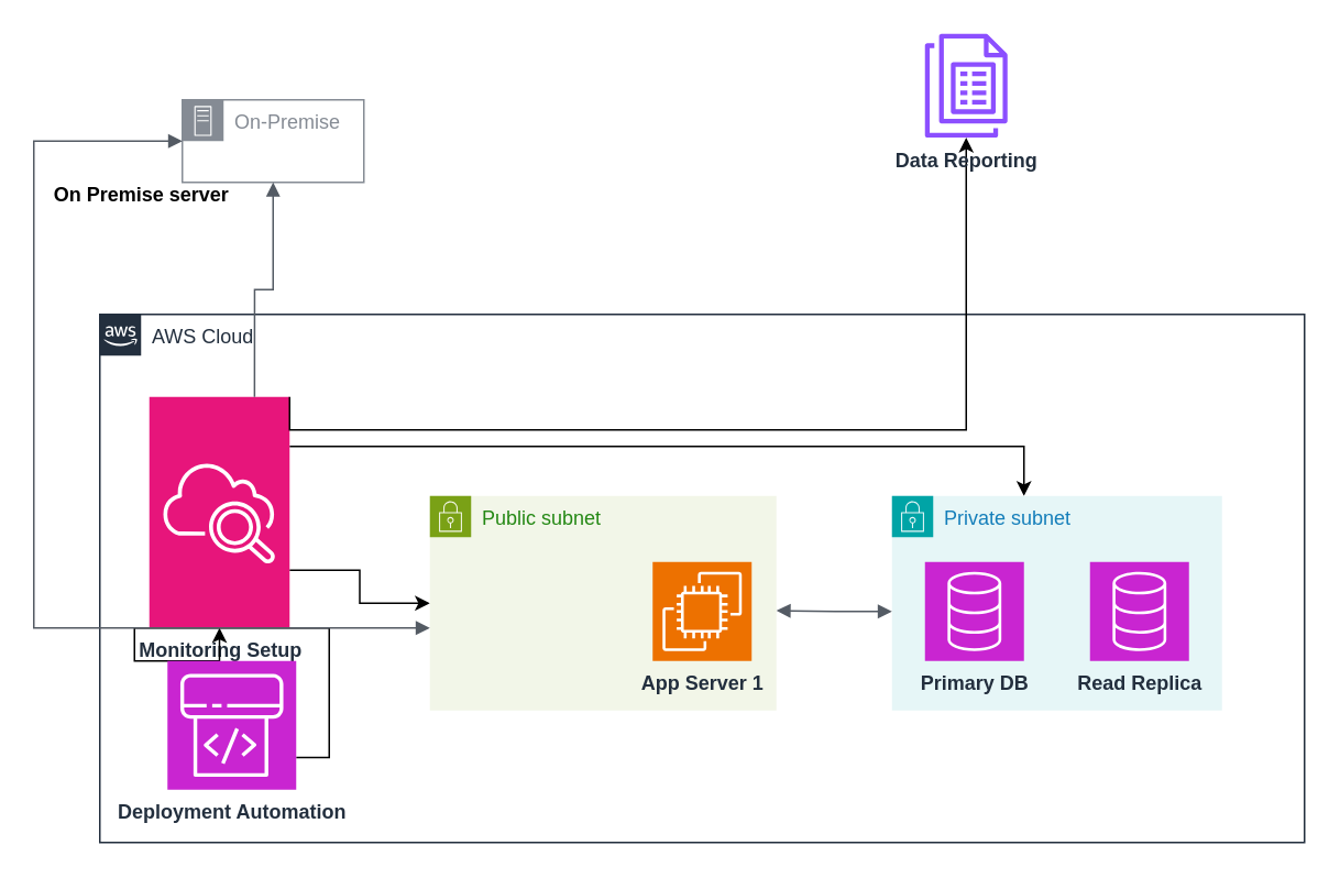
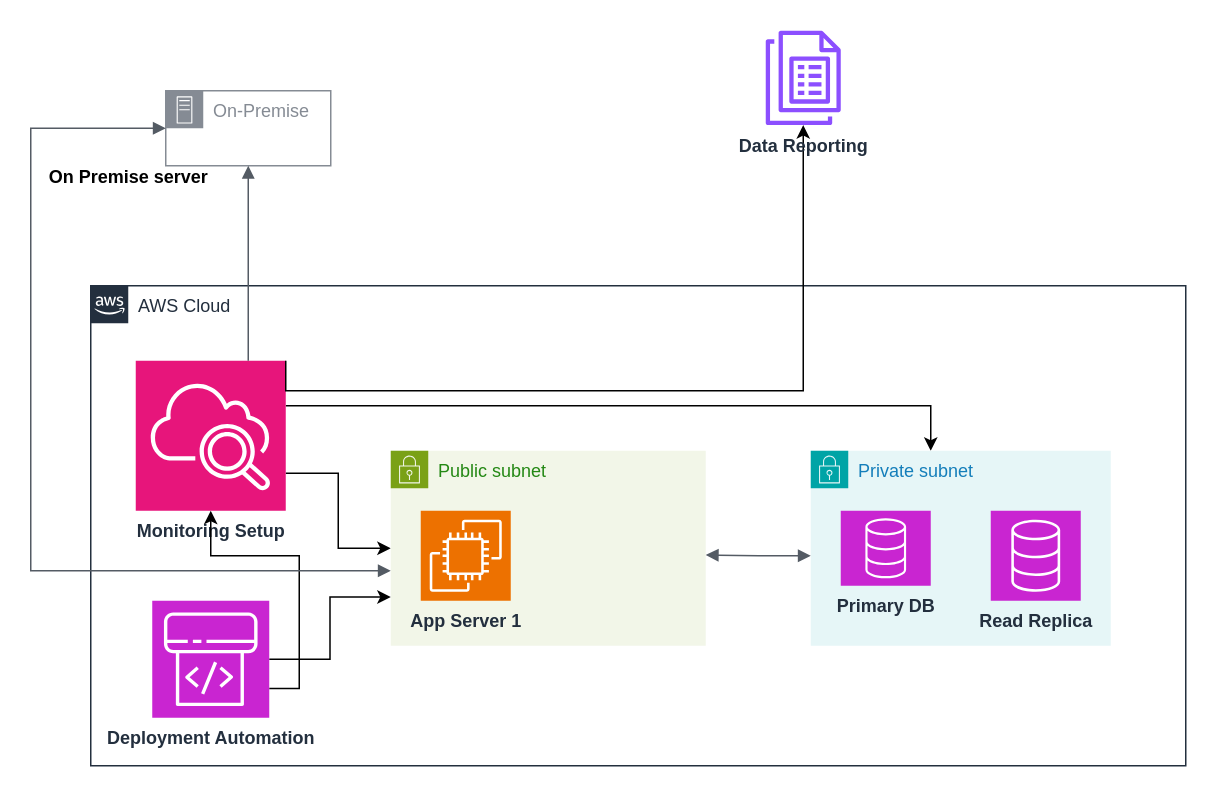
- <mxCell id="17" value="&lt;b&gt;Data Reporting&lt;/b&gt;" style="sketch=0;outlineConnect=0;fontColor=#232F3E;gradientColor=none;fillColor=#8C4FFF;strokeColor=none;dashed=0;verticalLabelPosition=bottom;verticalAlign=top;align=center;html=1;fontSize=12;fontStyle=0;aspect=fixed;pointerEvents=1;shape=mxgraph.aws4.quicksight_paginated_reports;" vertex="1" parent="1"><mxGeometry x="560" y="20" width="50" height="62.9" as="geometry" /></mxCell>
+ <mxCell id="17" value="&lt;b&gt;Data Reporting&lt;/b&gt;" style="sketch=0;outlineConnect=0;fontColor=#232F3E;gradientColor=none;fillColor=#8C4FFF;strokeColor=none;dashed=0;verticalLabelPosition=bottom;verticalAlign=top;align=center;html=1;fontSize=12;fontStyle=0;aspect=fixed;pointerEvents=1;shape=mxgraph.aws4.quicksight_paginated_reports;" vertex="1" parent="1"><mxGeometry x="510" y="20" width="50" height="62.9" as="geometry" /></mxCell>
- <mxCell id="5" value="&lt;b&gt;Monitoring Setup&lt;/b&gt;" style="sketch=0;points=[[0,0,0],[0.25,0,0],[0.5,0,0],[0.75,0,0],[1,0,0],[0,1,0],[0.25,1,0],[0.5,1,0],[0.75,1,0],[1,1,0],[0,0.25,0],[0,0.5,0],[0,0.75,0],[1,0.25,0],[1,0.5,0],[1,0.75,0]];points=[[0,0,0],[0.25,0,0],[0.5,0,0],[0.75,0,0],[1,0,0],[0,1,0],[0.25,1,0],[0.5,1,0],[0.75,1,0],[1,1,0],[0,0.25,0],[0,0.5,0],[0,0.75,0],[1,0.25,0],[1,0.5,0],[1,0.75,0]];outlineConnect=0;fontColor=#232F3E;fillColor=#E7157B;strokeColor=#ffffff;dashed=0;verticalLabelPosition=bottom;verticalAlign=top;align=center;html=1;fontSize=12;fontStyle=0;aspect=fixed;shape=mxgraph.aws4.resourceIcon;resIcon=mxgraph.aws4.cloudwatch_2;" vertex="1" parent="2"><mxGeometry x="30" y="50" width="85" height="140" as="geometry" /></mxCell>
+ <mxCell id="5" value="&lt;b&gt;Monitoring Setup&lt;/b&gt;" style="sketch=0;points=[[0,0,0],[0.25,0,0],[0.5,0,0],[0.75,0,0],[1,0,0],[0,1,0],[0.25,1,0],[0.5,1,0],[0.75,1,0],[1,1,0],[0,0.25,0],[0,0.5,0],[0,0.75,0],[1,0.25,0],[1,0.5,0],[1,0.75,0]];points=[[0,0,0],[0.25,0,0],[0.5,0,0],[0.75,0,0],[1,0,0],[0,1,0],[0.25,1,0],[0.5,1,0],[0.75,1,0],[1,1,0],[0,0.25,0],[0,0.5,0],[0,0.75,0],[1,0.25,0],[1,0.5,0],[1,0.75,0]];outlineConnect=0;fontColor=#232F3E;fillColor=#E7157B;strokeColor=#ffffff;dashed=0;verticalLabelPosition=bottom;verticalAlign=top;align=center;html=1;fontSize=12;fontStyle=0;aspect=fixed;shape=mxgraph.aws4.resourceIcon;resIcon=mxgraph.aws4.cloudwatch_2;" vertex="1" parent="2"><mxGeometry x="30" y="50" width="100" height="100" as="geometry" /></mxCell>
- <mxCell id="11" value="&lt;b&gt;App Server 1&lt;/b&gt;" style="sketch=0;points=[[0,0,0],[0.25,0,0],[0.5,0,0],[0.75,0,0],[1,0,0],[0,1,0],[0.25,1,0],[0.5,1,0],[0.75,1,0],[1,1,0],[0,0.25,0],[0,0.5,0],[0,0.75,0],[1,0.25,0],[1,0.5,0],[1,0.75,0]];outlineConnect=0;fontColor=#232F3E;fillColor=#ED7100;strokeColor=#ffffff;dashed=0;verticalLabelPosition=bottom;verticalAlign=top;align=center;html=1;fontSize=12;fontStyle=0;aspect=fixed;shape=mxgraph.aws4.resourceIcon;resIcon=mxgraph.aws4.ec2;" vertex="1" parent="10"><mxGeometry x="135" y="40" width="60" height="60" as="geometry" /></mxCell>
+ <mxCell id="11" value="&lt;b&gt;App Server 1&lt;/b&gt;" style="sketch=0;points=[[0,0,0],[0.25,0,0],[0.5,0,0],[0.75,0,0],[1,0,0],[0,1,0],[0.25,1,0],[0.5,1,0],[0.75,1,0],[1,1,0],[0,0.25,0],[0,0.5,0],[0,0.75,0],[1,0.25,0],[1,0.5,0],[1,0.75,0]];outlineConnect=0;fontColor=#232F3E;fillColor=#ED7100;strokeColor=#ffffff;dashed=0;verticalLabelPosition=bottom;verticalAlign=top;align=center;html=1;fontSize=12;fontStyle=0;aspect=fixed;shape=mxgraph.aws4.resourceIcon;resIcon=mxgraph.aws4.ec2;" vertex="1" parent="10"><mxGeometry x="20" y="40" width="60" height="60" as="geometry" /></mxCell>
- <mxCell id="7" value="&lt;b&gt;Primary DB&lt;/b&gt;" style="sketch=0;points=[[0,0,0],[0.25,0,0],[0.5,0,0],[0.75,0,0],[1,0,0],[0,1,0],[0.25,1,0],[0.5,1,0],[0.75,1,0],[1,1,0],[0,0.25,0],[0,0.5,0],[0,0.75,0],[1,0.25,0],[1,0.5,0],[1,0.75,0]];outlineConnect=0;fontColor=#232F3E;fillColor=#C925D1;strokeColor=#ffffff;dashed=0;verticalLabelPosition=bottom;verticalAlign=top;align=center;html=1;fontSize=12;fontStyle=0;aspect=fixed;shape=mxgraph.aws4.resourceIcon;resIcon=mxgraph.aws4.database;" vertex="1" parent="6"><mxGeometry x="20" y="40" width="60" height="60" as="geometry" /></mxCell>
+ <mxCell id="7" value="&lt;b&gt;Primary DB&lt;/b&gt;" style="sketch=0;points=[[0,0,0],[0.25,0,0],[0.5,0,0],[0.75,0,0],[1,0,0],[0,1,0],[0.25,1,0],[0.5,1,0],[0.75,1,0],[1,1,0],[0,0.25,0],[0,0.5,0],[0,0.75,0],[1,0.25,0],[1,0.5,0],[1,0.75,0]];outlineConnect=0;fontColor=#232F3E;fillColor=#C925D1;strokeColor=#ffffff;dashed=0;verticalLabelPosition=bottom;verticalAlign=top;align=center;html=1;fontSize=12;fontStyle=0;aspect=fixed;shape=mxgraph.aws4.resourceIcon;resIcon=mxgraph.aws4.database;" vertex="1" parent="6"><mxGeometry x="20" y="40" width="60" height="50" as="geometry" /></mxCell>
+ <mxCell id="12" value="" style="edgeStyle=orthogonalEdgeStyle;rounded=0;orthogonalLoop=1;jettySize=auto;html=1;entryX=0;entryY=0.75;entryDx=0;entryDy=0;" edge="1" parent="2" source="14" target="10"><mxGeometry relative="1" as="geometry" /></mxCell>
